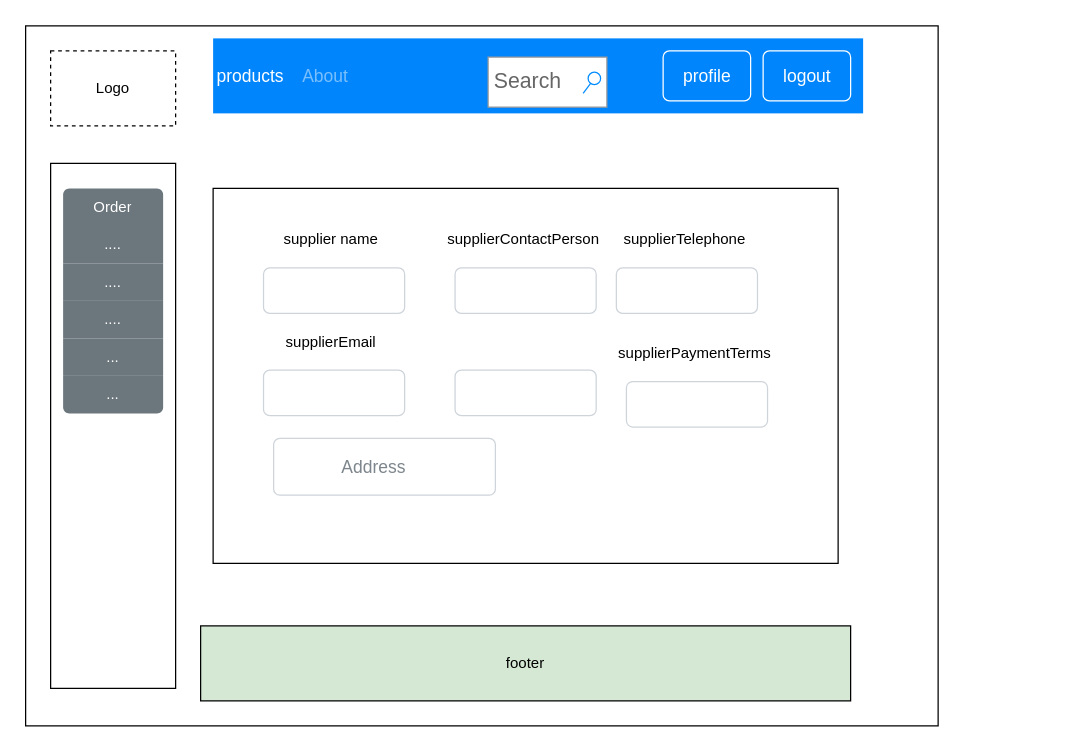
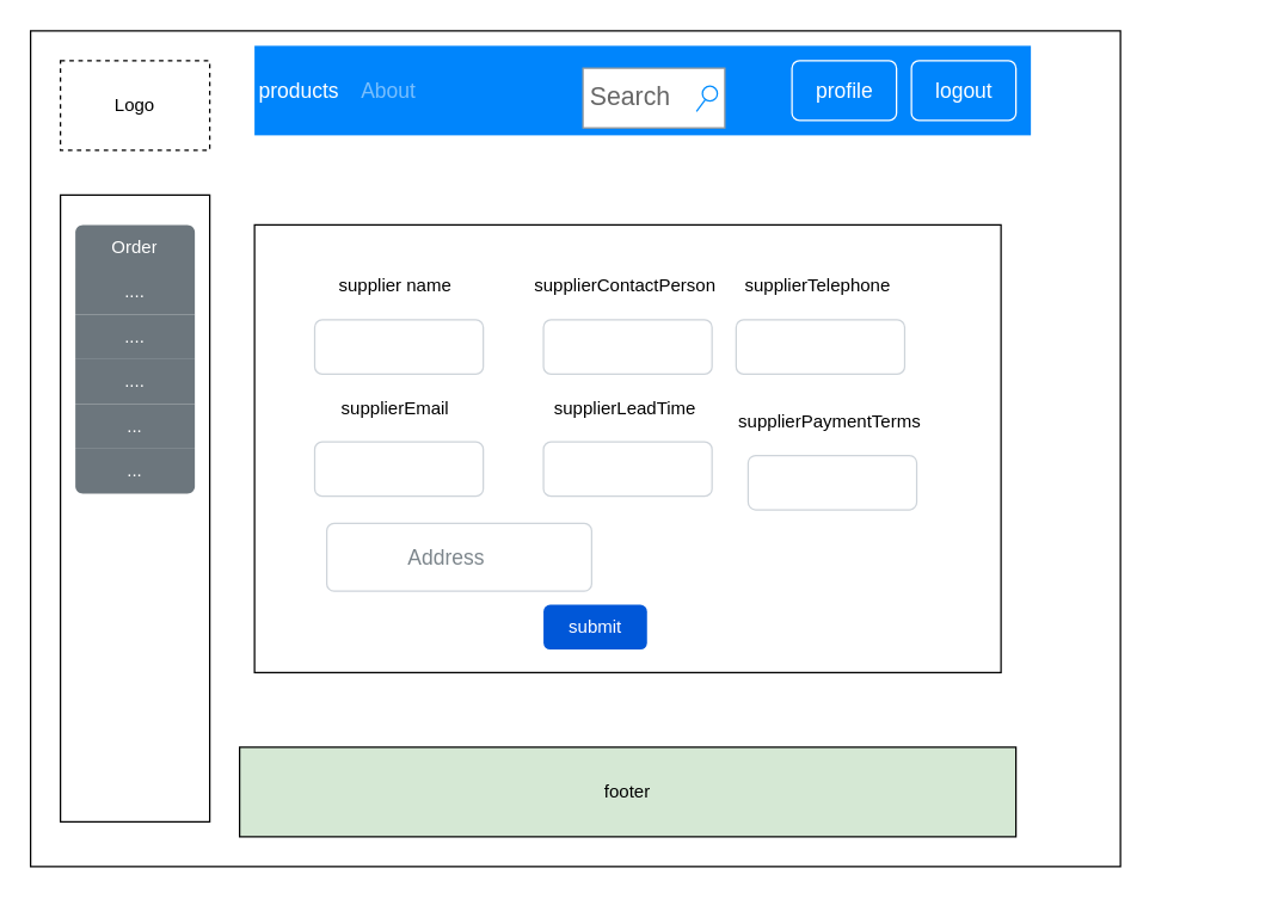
+ <mxCell id="30" value="supplierLeadTime" style="text;html=1;align=center;verticalAlign=middle;whiteSpace=wrap;rounded=0;" vertex="1" parent="28"><mxGeometry width="108.871" height="27.273" as="geometry" /></mxCell>
+ <mxCell id="15" value="submit" style="rounded=1;fillColor=#0057D8;strokeColor=none;html=1;whiteSpace=wrap;fontColor=#ffffff;align=center;verticalAlign=middle;fontStyle=0;fontSize=12;sketch=0;" vertex="1" parent="13"><mxGeometry x="193.548" y="254.545" width="69.355" height="30" as="geometry" /></mxCell>
